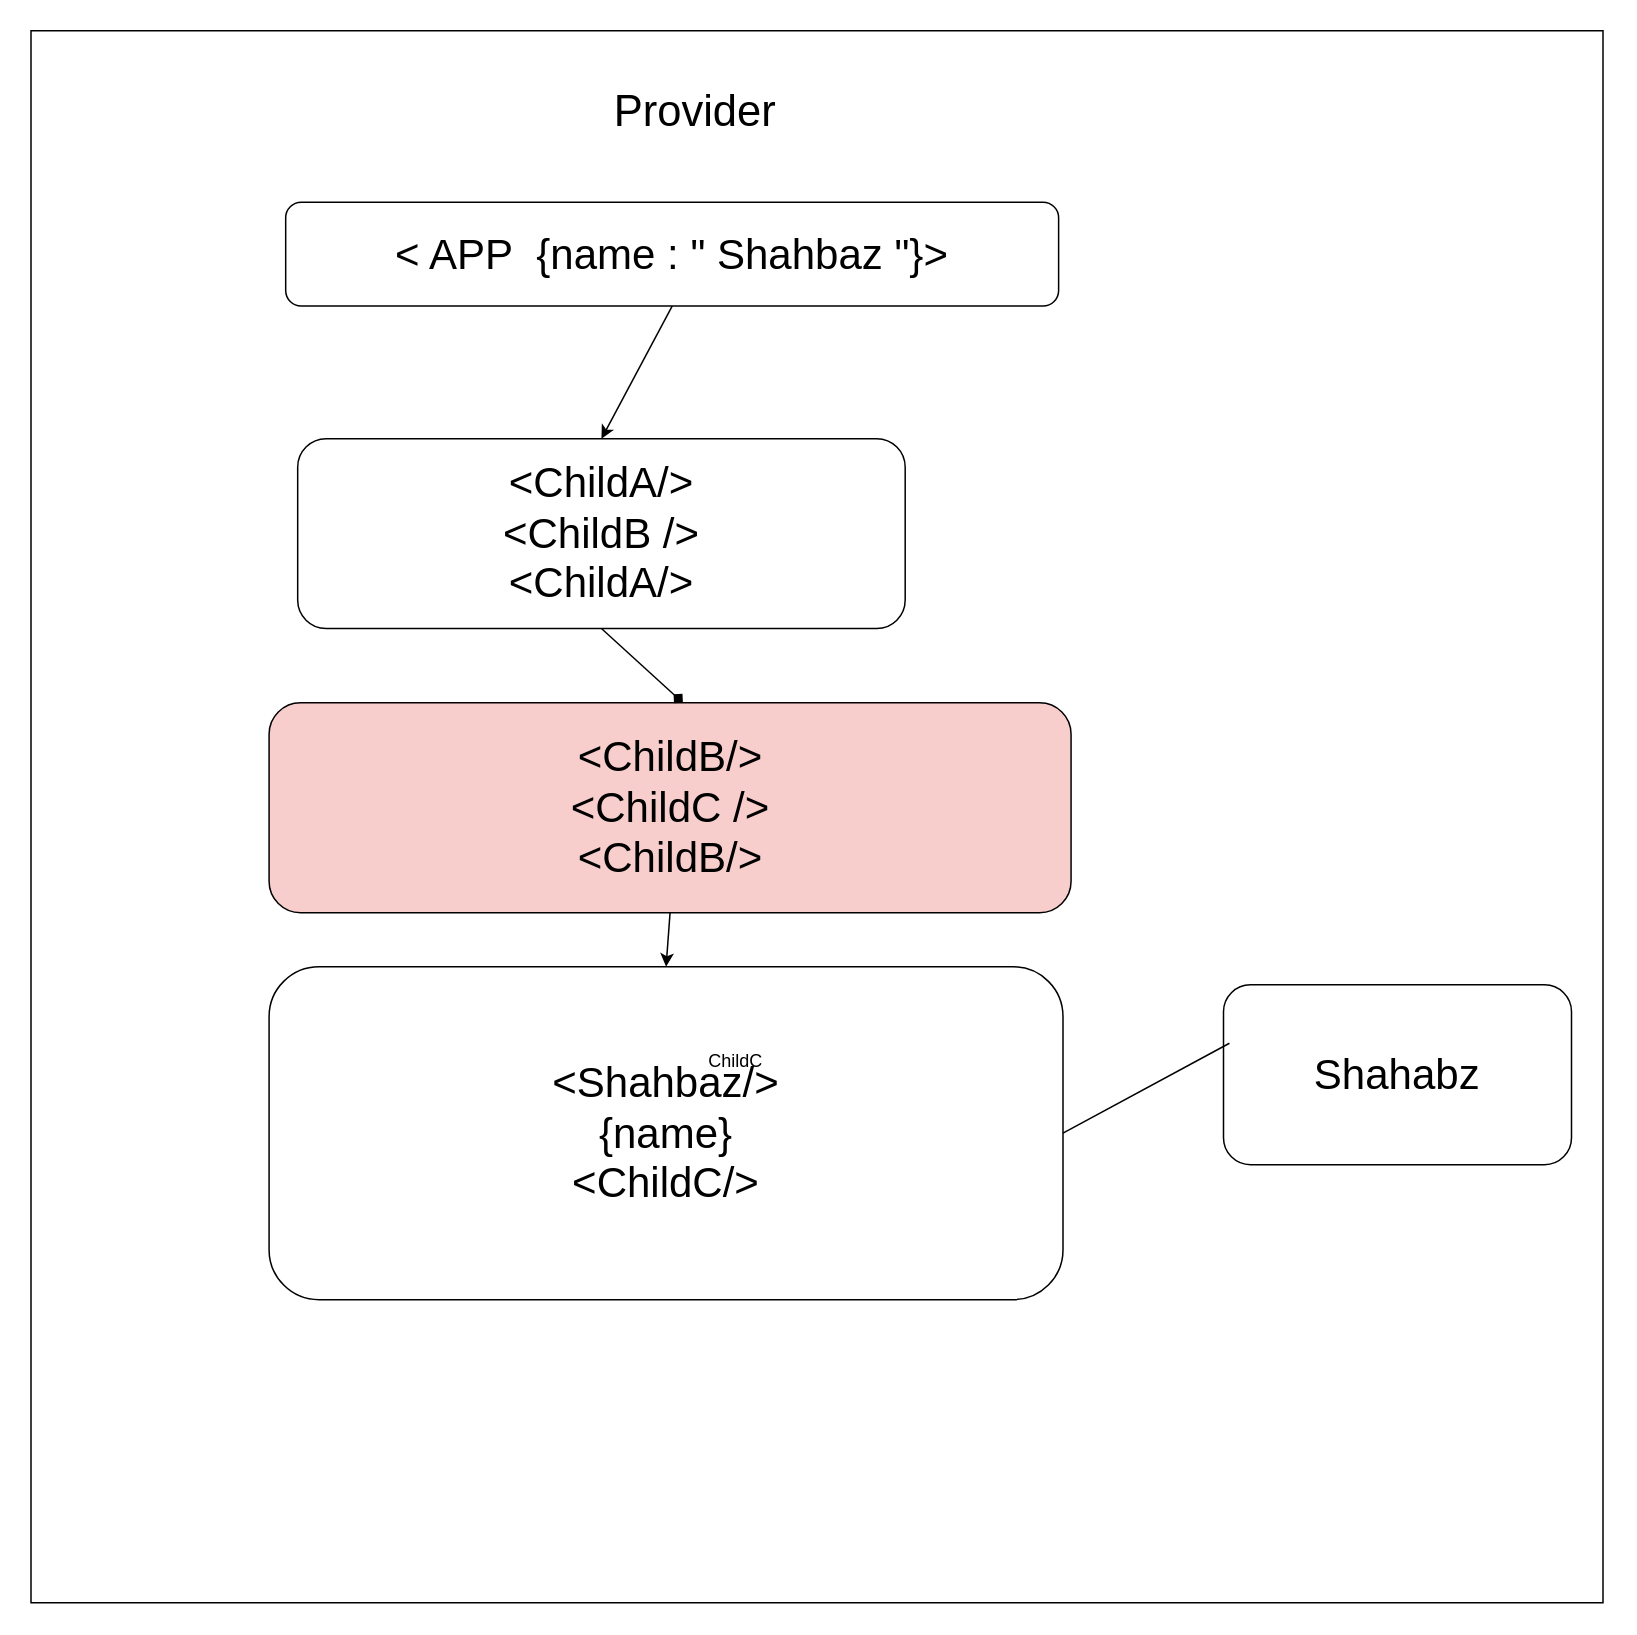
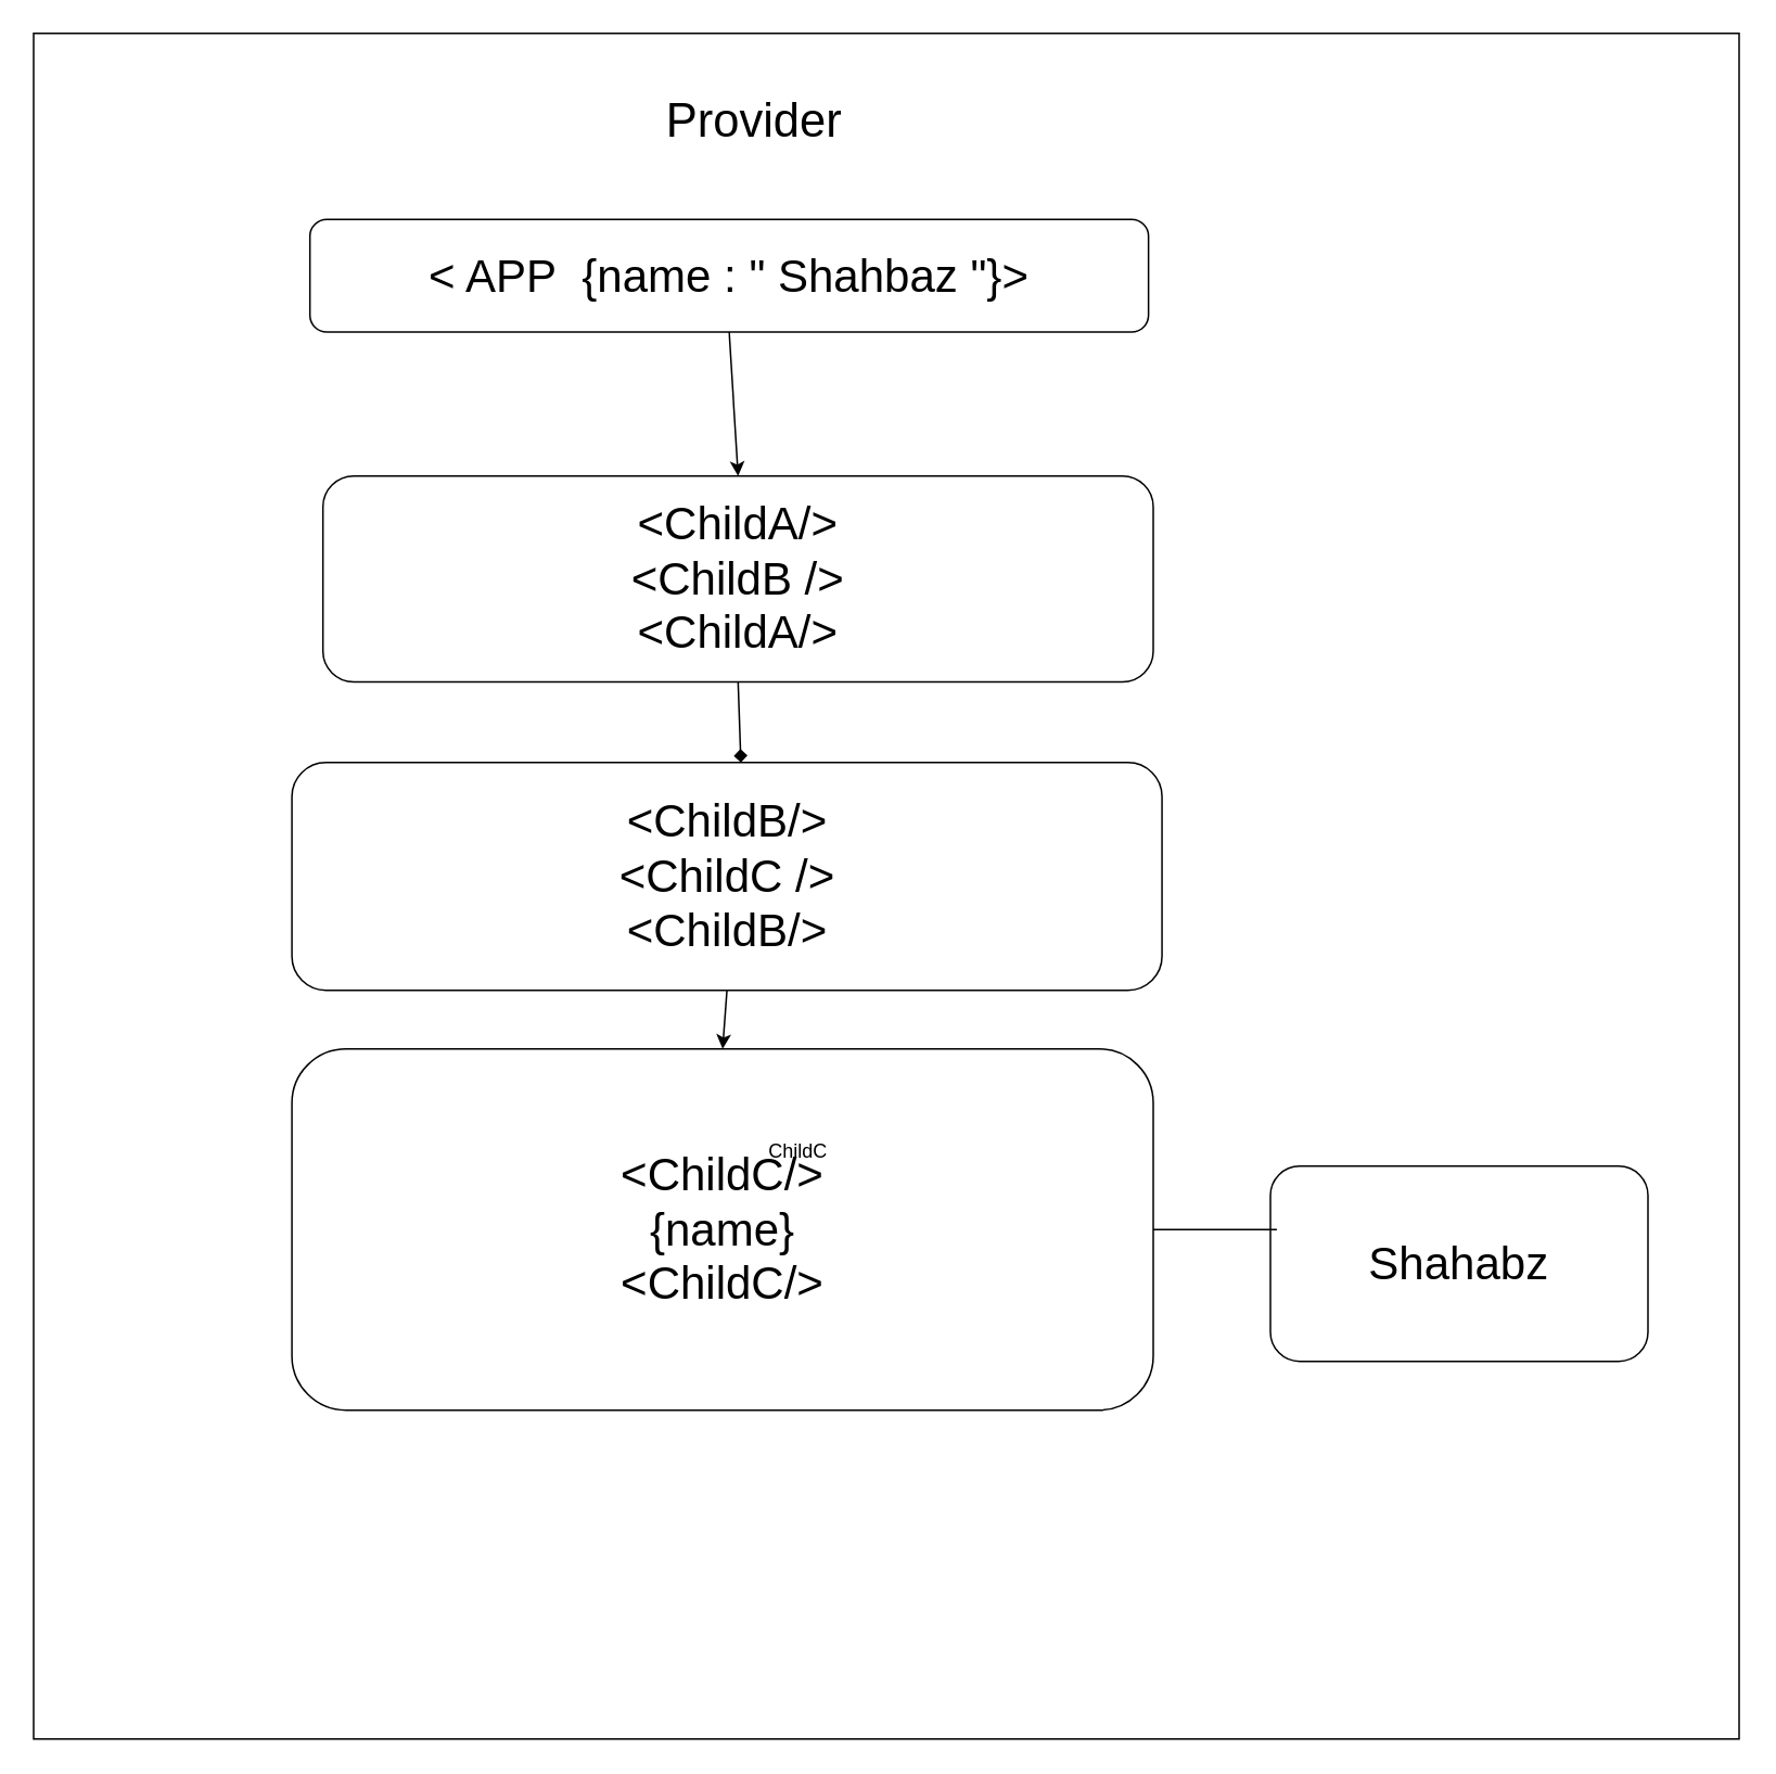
- <mxCell id="9" value="&lt;span style=&quot;font-size: 28px;&quot;&gt;&amp;lt;ChildA/&amp;gt;&lt;/span&gt;&lt;div&gt;&lt;span style=&quot;font-size: 28px;&quot;&gt;&amp;lt;ChildB /&amp;gt;&lt;br&gt;&lt;/span&gt;&lt;div&gt;&lt;span style=&quot;font-size: 28px;&quot;&gt;&amp;lt;ChildA/&amp;gt;&lt;/span&gt;&lt;/div&gt;&lt;/div&gt;" style="rounded=1;whiteSpace=wrap;html=1;" vertex="1" parent="3"><mxGeometry x="177.786" y="272" width="405" height="126.54" as="geometry" /></mxCell>
+ <mxCell id="9" value="&lt;span style=&quot;font-size: 28px;&quot;&gt;&amp;lt;ChildA/&amp;gt;&lt;/span&gt;&lt;div&gt;&lt;span style=&quot;font-size: 28px;&quot;&gt;&amp;lt;ChildB /&amp;gt;&lt;br&gt;&lt;/span&gt;&lt;div&gt;&lt;span style=&quot;font-size: 28px;&quot;&gt;&amp;lt;ChildA/&amp;gt;&lt;/span&gt;&lt;/div&gt;&lt;/div&gt;" style="rounded=1;whiteSpace=wrap;html=1;" vertex="1" parent="3"><mxGeometry x="177.786" y="272" width="510.21" height="126.54" as="geometry" /></mxCell>
- <mxCell id="7" value="&lt;span style=&quot;font-size: 28px;&quot;&gt;&amp;lt;ChildB/&amp;gt;&lt;/span&gt;&lt;div&gt;&lt;span style=&quot;font-size: 28px;&quot;&gt;&amp;lt;ChildC /&amp;gt;&lt;br&gt;&lt;/span&gt;&lt;div&gt;&lt;span style=&quot;font-size: 28px;&quot;&gt;&amp;lt;ChildB/&amp;gt;&lt;/span&gt;&lt;/div&gt;&lt;/div&gt;" style="rounded=1;whiteSpace=wrap;html=1;fillColor=#f8cecc;" vertex="1" parent="3"><mxGeometry x="158.716" y="448" width="534.66" height="139.94" as="geometry" /></mxCell>
+ <mxCell id="7" value="&lt;span style=&quot;font-size: 28px;&quot;&gt;&amp;lt;ChildB/&amp;gt;&lt;/span&gt;&lt;div&gt;&lt;span style=&quot;font-size: 28px;&quot;&gt;&amp;lt;ChildC /&amp;gt;&lt;br&gt;&lt;/span&gt;&lt;div&gt;&lt;span style=&quot;font-size: 28px;&quot;&gt;&amp;lt;ChildB/&amp;gt;&lt;/span&gt;&lt;/div&gt;&lt;/div&gt;" style="rounded=1;whiteSpace=wrap;html=1;" vertex="1" parent="3"><mxGeometry x="158.716" y="448" width="534.66" height="139.94" as="geometry" /></mxCell>
- <mxCell id="13" value="&lt;font style=&quot;font-size: 28px;&quot;&gt;Shahabz&lt;/font&gt;" style="rounded=1;whiteSpace=wrap;html=1;" vertex="1" parent="3"><mxGeometry x="795" y="636" width="232" height="120" as="geometry" /></mxCell>
+ <mxCell id="13" value="&lt;font style=&quot;font-size: 28px;&quot;&gt;Shahabz&lt;/font&gt;" style="rounded=1;whiteSpace=wrap;html=1;" vertex="1" parent="3"><mxGeometry x="760" y="696" width="232" height="120" as="geometry" /></mxCell>
- <mxCell id="12" value="&lt;span style=&quot;font-size: 28px;&quot;&gt;&amp;lt;Shahbaz/&amp;gt;&lt;/span&gt;&lt;div&gt;&lt;span style=&quot;font-size: 28px;&quot;&gt;{name}&lt;br&gt;&lt;/span&gt;&lt;div&gt;&lt;span style=&quot;font-size: 28px;&quot;&gt;&amp;lt;ChildC/&amp;gt;&lt;/span&gt;&lt;/div&gt;&lt;/div&gt;" style="rounded=1;whiteSpace=wrap;html=1;" vertex="1" parent="3"><mxGeometry x="158.72" y="624" width="529.28" height="221.94" as="geometry" /></mxCell>
+ <mxCell id="12" value="&lt;span style=&quot;font-size: 28px;&quot;&gt;&amp;lt;ChildC/&amp;gt;&lt;/span&gt;&lt;div&gt;&lt;span style=&quot;font-size: 28px;&quot;&gt;{name}&lt;br&gt;&lt;/span&gt;&lt;div&gt;&lt;span style=&quot;font-size: 28px;&quot;&gt;&amp;lt;ChildC/&amp;gt;&lt;/span&gt;&lt;/div&gt;&lt;/div&gt;" style="rounded=1;whiteSpace=wrap;html=1;" vertex="1" parent="3"><mxGeometry x="158.72" y="624" width="529.28" height="221.94" as="geometry" /></mxCell>
